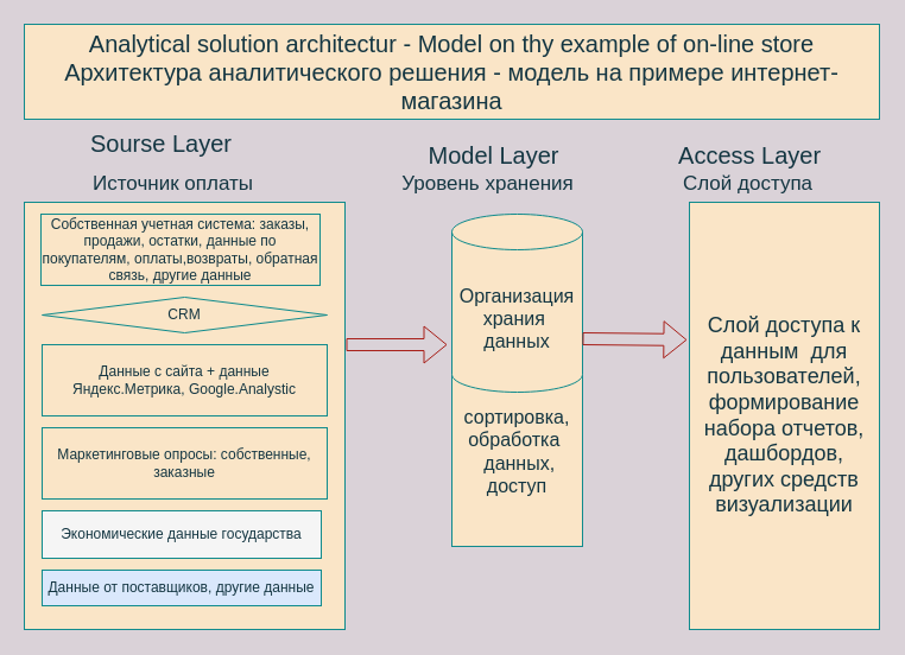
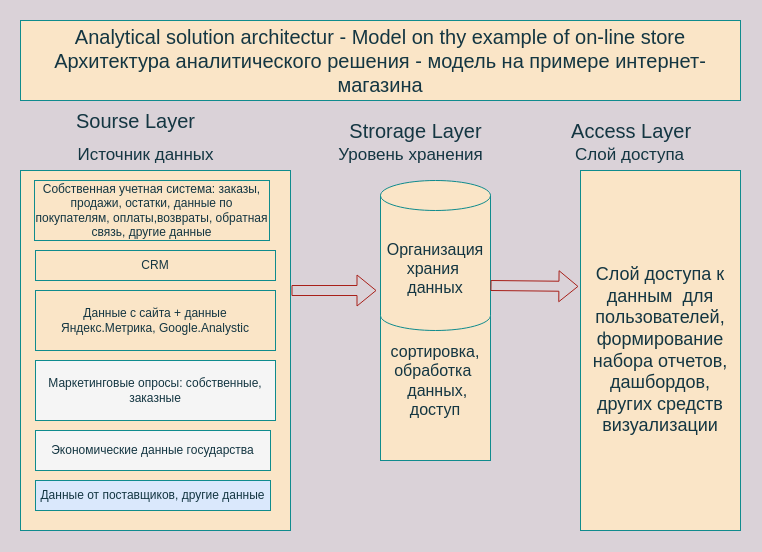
- <mxCell id="6" value="&lt;font style=&quot;font-size: 20px&quot;&gt;Model Layer&lt;/font&gt;" style="text;html=1;align=center;verticalAlign=middle;resizable=0;points=[];autosize=1;fontColor=#143642;" vertex="1" parent="1"><mxGeometry x="340" y="120" width="150" height="20" as="geometry" /></mxCell>
+ <mxCell id="6" value="&lt;font style=&quot;font-size: 20px&quot;&gt;Strorage Layer&lt;/font&gt;" style="text;html=1;align=center;verticalAlign=middle;resizable=0;points=[];autosize=1;fontColor=#143642;" vertex="1" parent="1"><mxGeometry x="340" y="120" width="150" height="20" as="geometry" /></mxCell>
- <mxCell id="18" value="Источник оплаты" style="text;html=1;align=center;verticalAlign=middle;resizable=0;points=[];autosize=1;fontSize=17;fontColor=#143642;" vertex="1" parent="1"><mxGeometry x="70" y="140" width="150" height="30" as="geometry" /></mxCell>
+ <mxCell id="18" value="Источник данных" style="text;html=1;align=center;verticalAlign=middle;resizable=0;points=[];autosize=1;fontSize=17;fontColor=#143642;" vertex="1" parent="1"><mxGeometry x="70" y="140" width="150" height="30" as="geometry" /></mxCell>
- <mxCell id="9" value="CRM" style="rhombus;whiteSpace=wrap;html=1;fillColor=#FAE5C7;strokeColor=#0F8B8D;fontColor=#143642;" vertex="1" parent="1"><mxGeometry x="35" y="250" width="240" height="30" as="geometry" /></mxCell>
+ <mxCell id="9" value="CRM" style="whiteSpace=wrap;html=1;fillColor=#FAE5C7;strokeColor=#0F8B8D;fontColor=#143642;" vertex="1" parent="1"><mxGeometry x="35" y="250" width="240" height="30" as="geometry" /></mxCell>
- <mxCell id="11" value="Маркетинговые опросы: собственные, заказные" style="whiteSpace=wrap;html=1;fillColor=#FAE5C7;strokeColor=#0F8B8D;fontColor=#143642;" vertex="1" parent="1"><mxGeometry x="35" y="360" width="240" height="60" as="geometry" /></mxCell>
+ <mxCell id="11" value="Маркетинговые опросы: собственные, заказные" style="whiteSpace=wrap;html=1;fillColor=#f5f5f5;strokeColor=#0F8B8D;fontColor=#143642;" vertex="1" parent="1"><mxGeometry x="35" y="360" width="240" height="60" as="geometry" /></mxCell>
